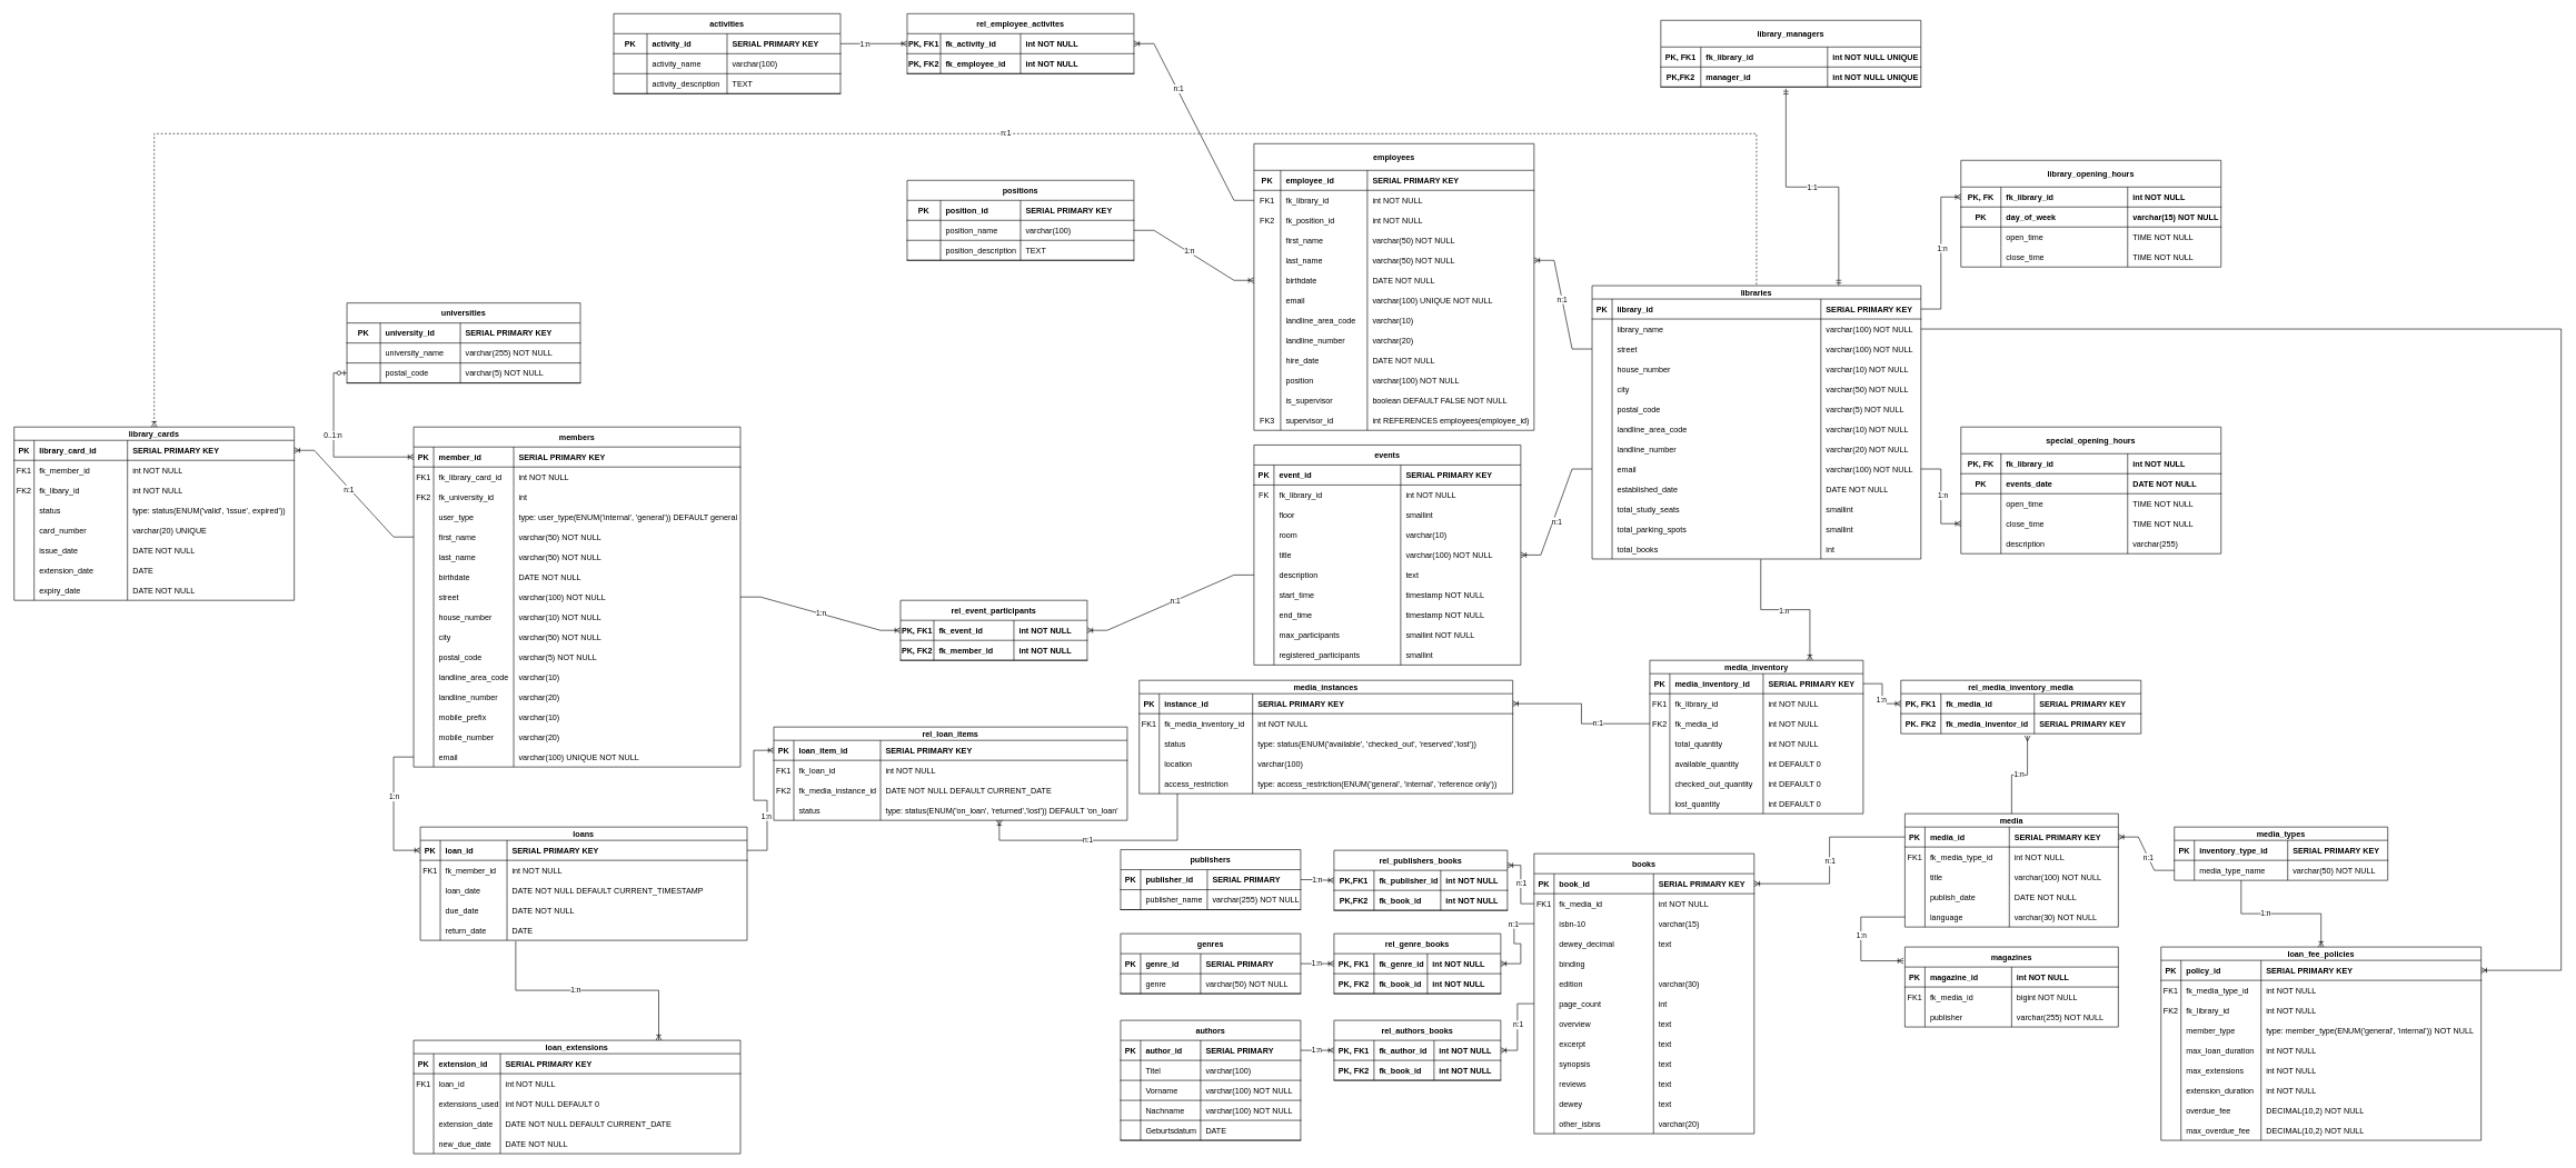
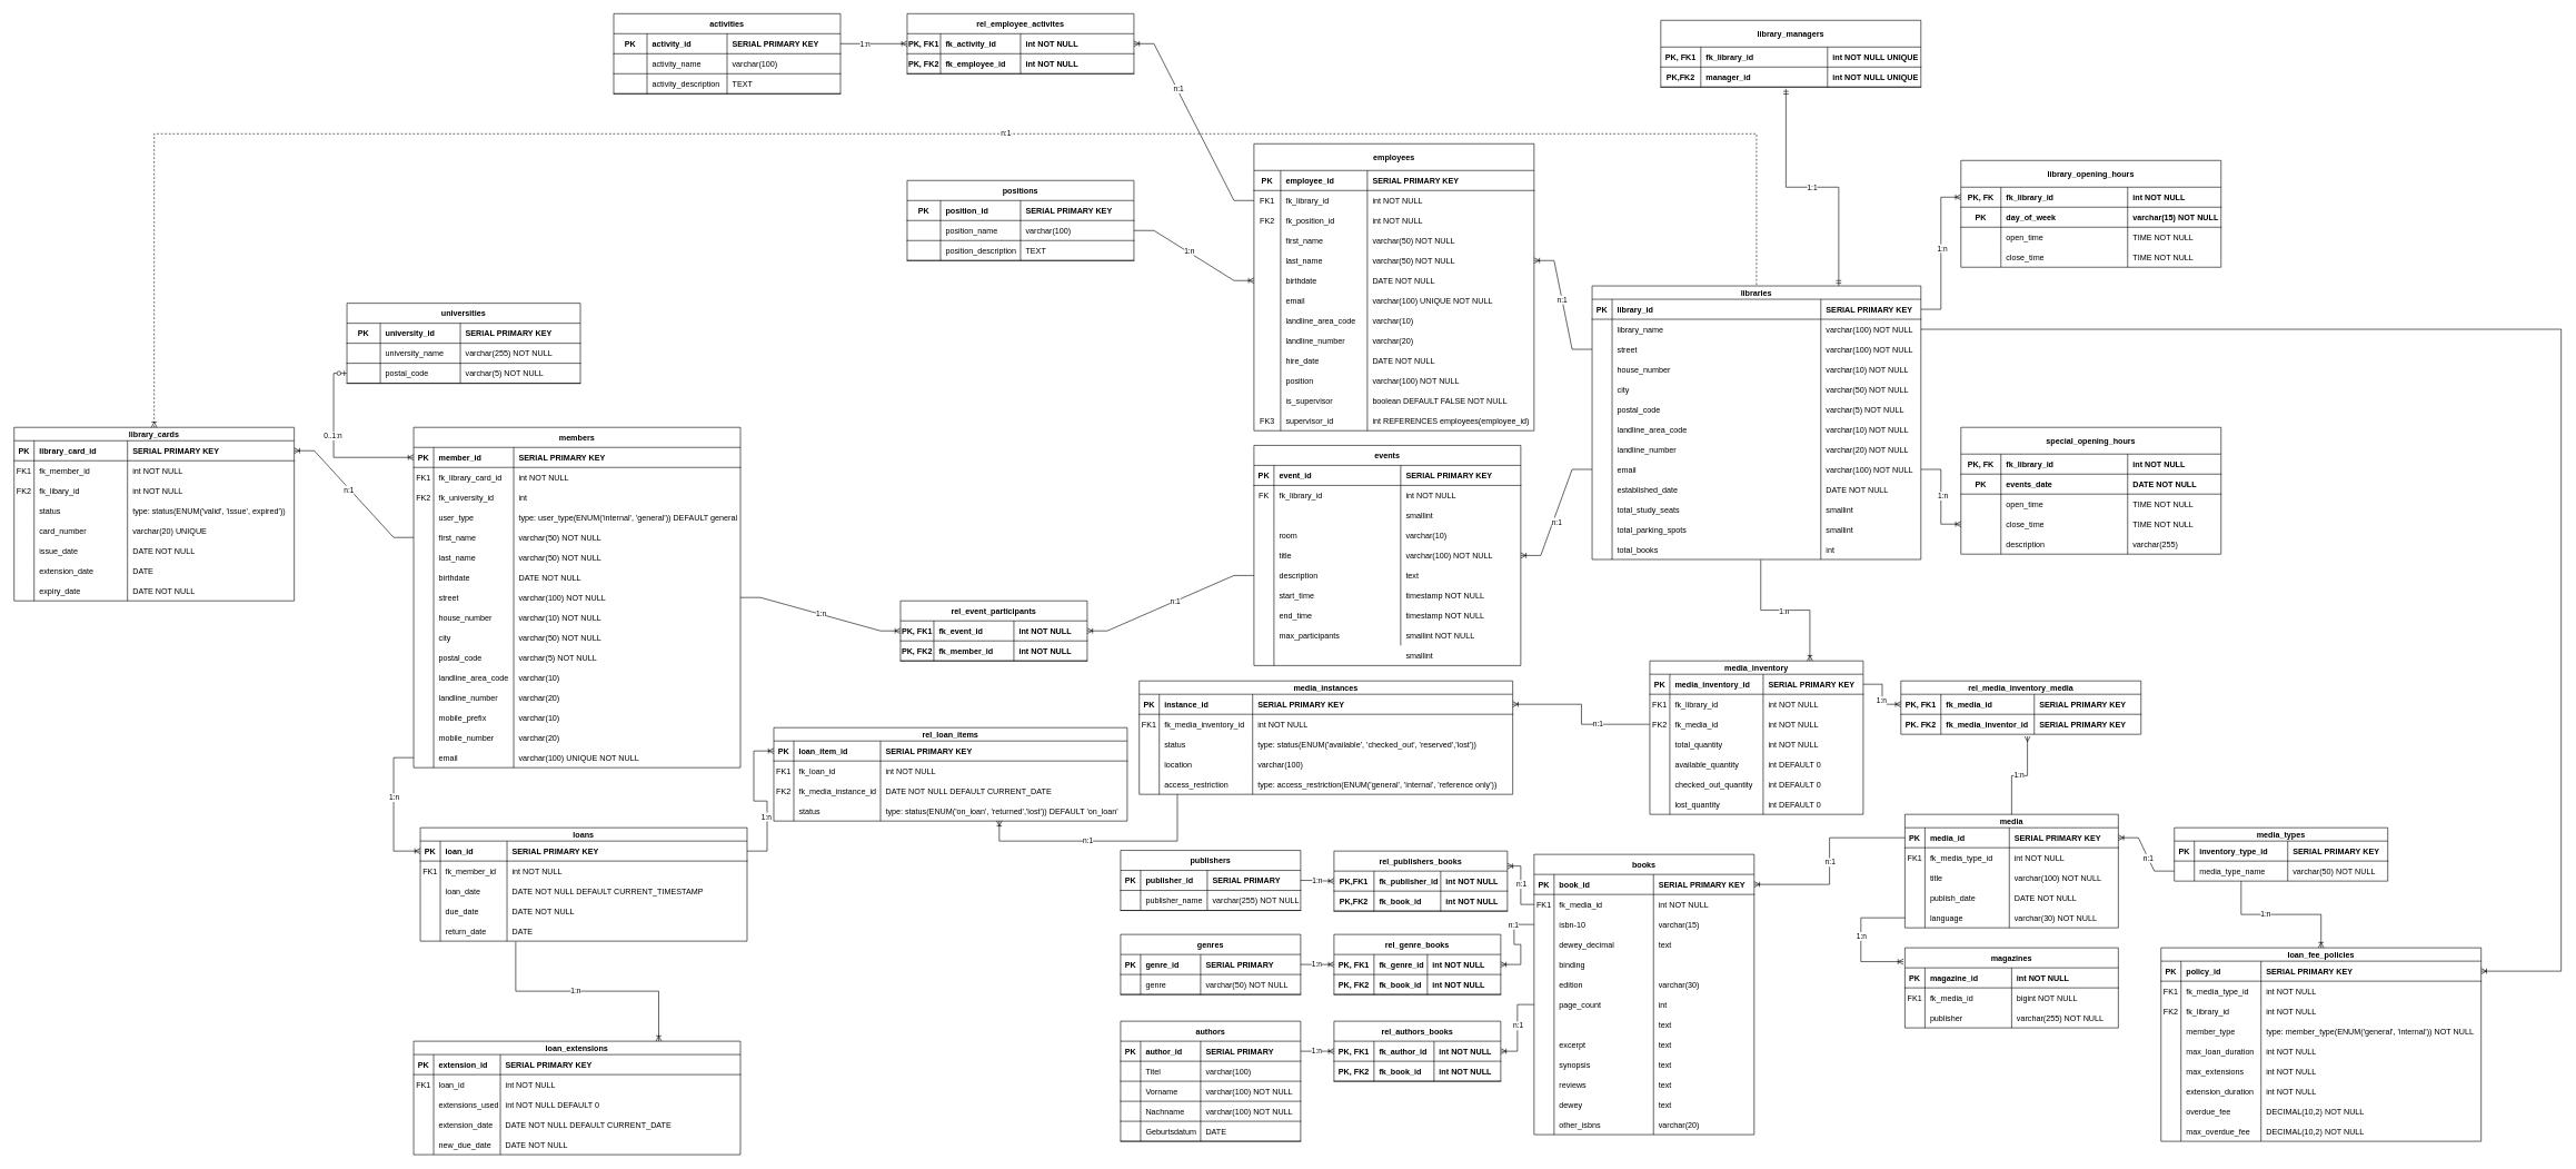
- <mxCell id="225" value="floor" style="shape=partialRectangle;overflow=hidden;connectable=0;fillColor=none;top=0;left=0;bottom=0;right=0;align=left;spacingLeft=6;" parent="223" vertex="1"><mxGeometry x="30" width="190" height="30" as="geometry"><mxRectangle width="190" height="30" as="alternateBounds" /></mxGeometry></mxCell>
- <mxCell id="253" value="registered_participants" style="shape=partialRectangle;overflow=hidden;connectable=0;fillColor=none;top=0;left=0;bottom=0;right=0;align=left;spacingLeft=6;" parent="251" vertex="1"><mxGeometry x="30" width="190" height="30" as="geometry"><mxRectangle width="190" height="30" as="alternateBounds" /></mxGeometry></mxCell>
- <mxCell id="33" value="overview" style="shape=partialRectangle;overflow=hidden;connectable=0;fillColor=none;top=0;left=0;bottom=0;right=0;align=left;spacingLeft=6;" parent="31" vertex="1"><mxGeometry x="30" width="149" height="30" as="geometry"><mxRectangle width="149" height="30" as="alternateBounds" /></mxGeometry></mxCell>
